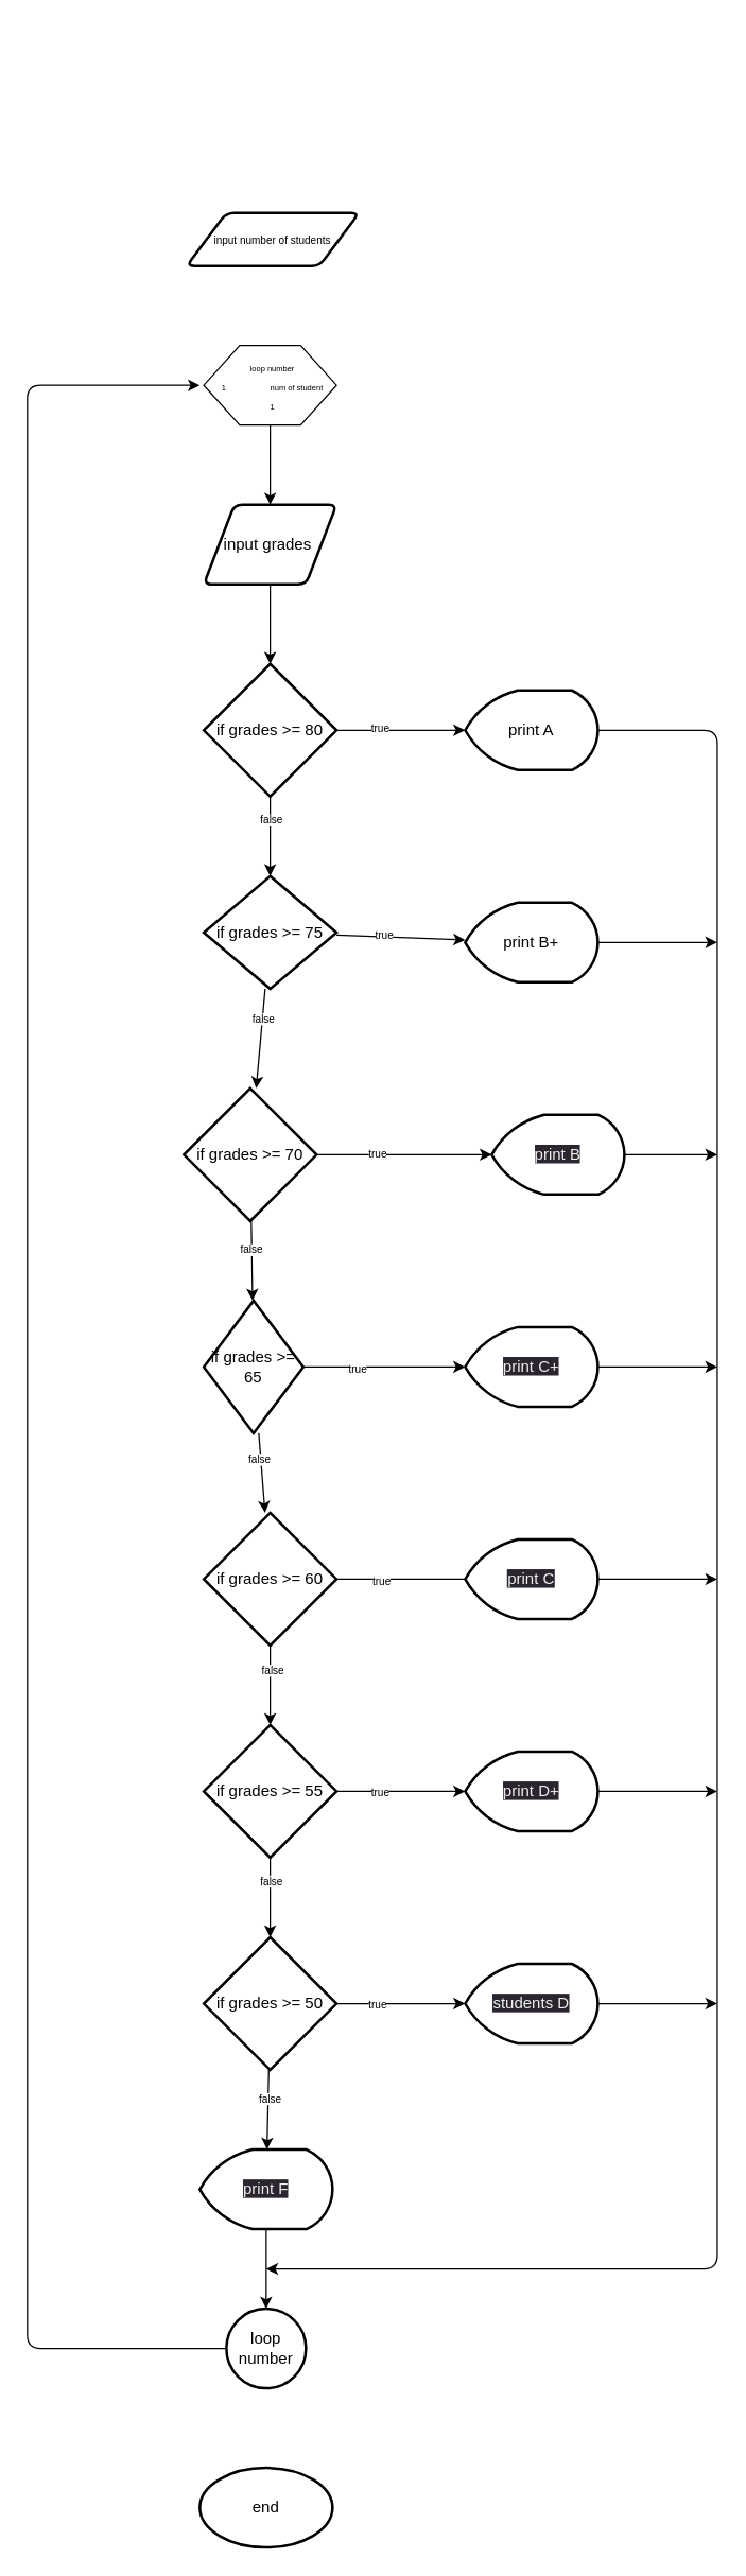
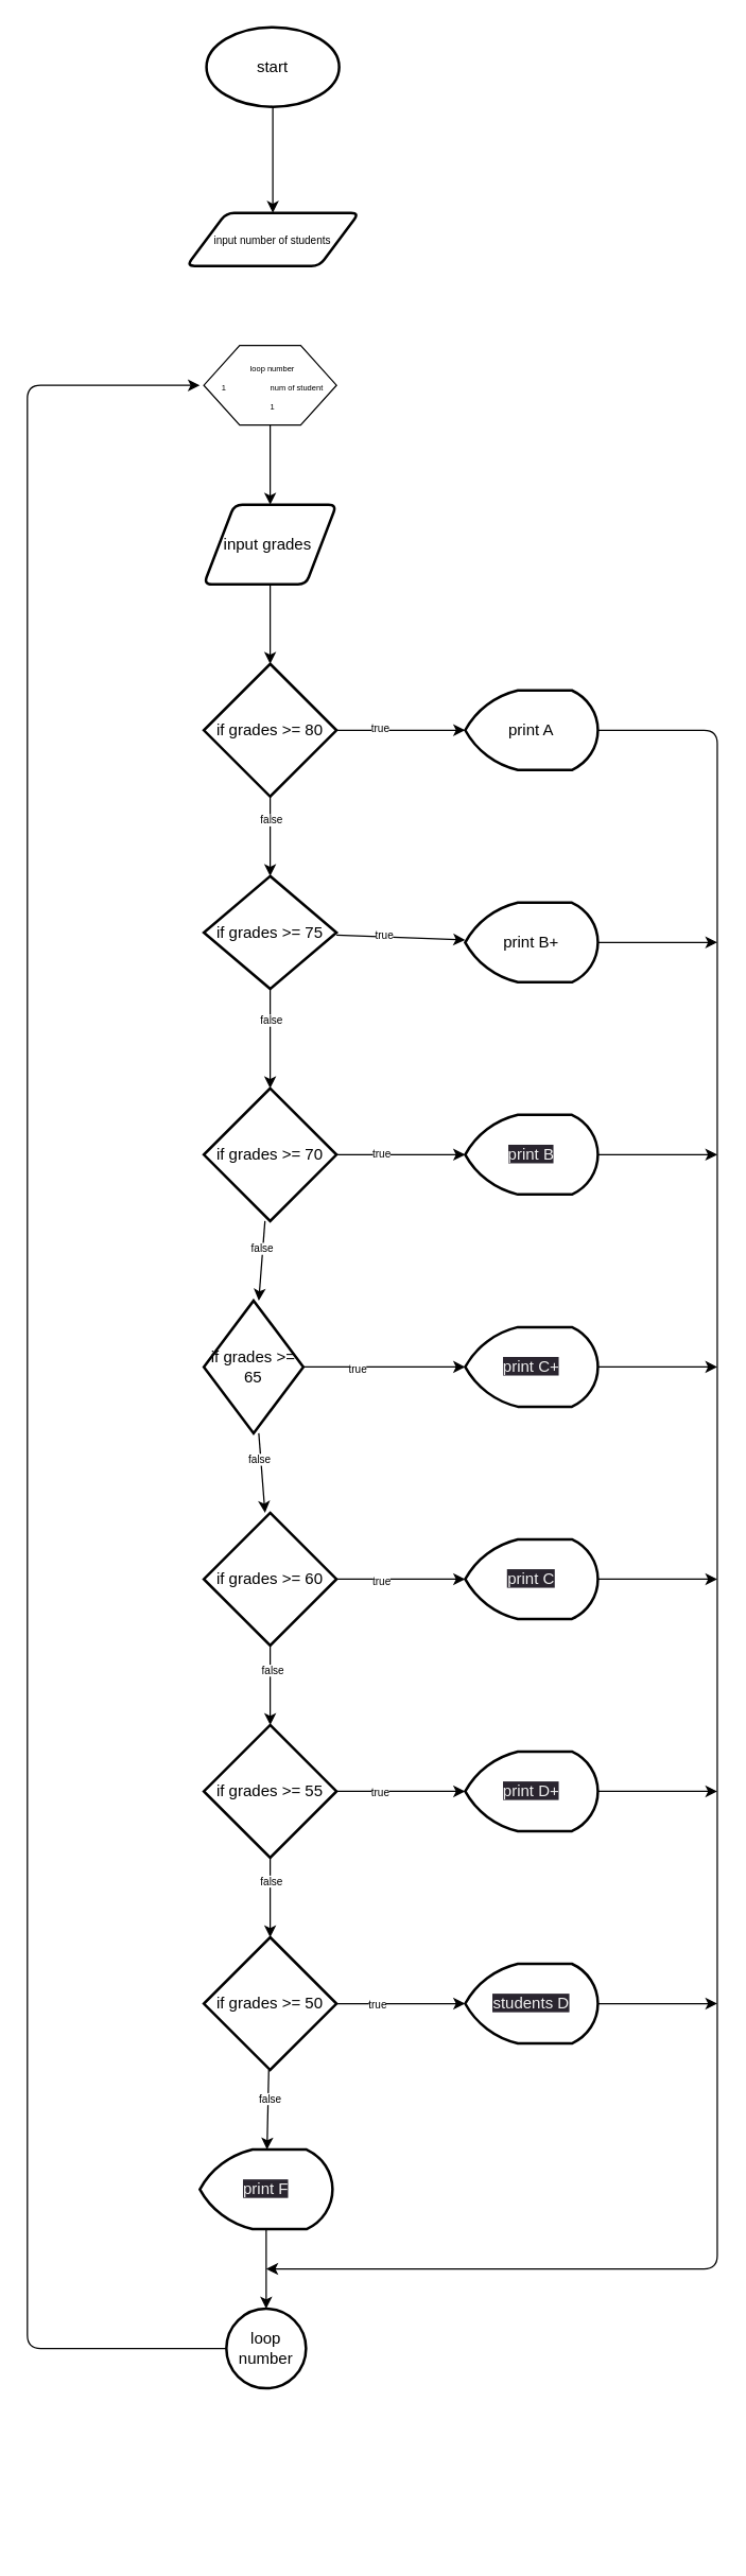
+ <mxCell id="3" value="start" style="strokeWidth=2;html=1;shape=mxgraph.flowchart.start_1;whiteSpace=wrap;" vertex="1" parent="1"><mxGeometry x="155" y="20" width="100" height="60" as="geometry" /></mxCell>
+ <mxCell id="2" value="" style="edgeStyle=none;html=1;fontSize=8;" edge="1" parent="1" source="3" target="4"><mxGeometry relative="1" as="geometry" /></mxCell>
- <mxCell id="21" value="if grades &amp;gt;= 70" style="strokeWidth=2;html=1;shape=mxgraph.flowchart.decision;whiteSpace=wrap;" vertex="1" parent="1"><mxGeometry x="138" y="820" width="100" height="100" as="geometry" /></mxCell>
+ <mxCell id="21" value="if grades &amp;gt;= 70" style="strokeWidth=2;html=1;shape=mxgraph.flowchart.decision;whiteSpace=wrap;" vertex="1" parent="1"><mxGeometry x="153" y="820" width="100" height="100" as="geometry" /></mxCell>
- <mxCell id="42" value="&lt;span style=&quot;color: rgb(240, 240, 240); font-family: Helvetica; font-size: 12px; font-style: normal; font-variant-ligatures: normal; font-variant-caps: normal; font-weight: 400; letter-spacing: normal; orphans: 2; text-align: center; text-indent: 0px; text-transform: none; widows: 2; word-spacing: 0px; -webkit-text-stroke-width: 0px; background-color: rgb(42, 37, 47); text-decoration-thickness: initial; text-decoration-style: initial; text-decoration-color: initial; float: none; display: inline !important;&quot;&gt;print B&lt;/span&gt;" style="strokeWidth=2;html=1;shape=mxgraph.flowchart.display;whiteSpace=wrap;" vertex="1" parent="1"><mxGeometry x="370" y="840" width="100" height="60" as="geometry" /></mxCell>
+ <mxCell id="42" value="&lt;span style=&quot;color: rgb(240, 240, 240); font-family: Helvetica; font-size: 12px; font-style: normal; font-variant-ligatures: normal; font-variant-caps: normal; font-weight: 400; letter-spacing: normal; orphans: 2; text-align: center; text-indent: 0px; text-transform: none; widows: 2; word-spacing: 0px; -webkit-text-stroke-width: 0px; background-color: rgb(42, 37, 47); text-decoration-thickness: initial; text-decoration-style: initial; text-decoration-color: initial; float: none; display: inline !important;&quot;&gt;print B&lt;/span&gt;" style="strokeWidth=2;html=1;shape=mxgraph.flowchart.display;whiteSpace=wrap;" vertex="1" parent="1"><mxGeometry x="350" y="840" width="100" height="60" as="geometry" /></mxCell>
- <mxCell id="29" value="" style="edgeStyle=none;html=1;fontSize=8;endArrow=none;" edge="1" parent="1" source="31" target="46"><mxGeometry relative="1" as="geometry" /></mxCell>
+ <mxCell id="29" value="" style="edgeStyle=none;html=1;fontSize=8;" edge="1" parent="1" source="31" target="46"><mxGeometry relative="1" as="geometry" /></mxCell>
- <mxCell id="55" value="end" style="strokeWidth=2;html=1;shape=mxgraph.flowchart.start_1;whiteSpace=wrap;" vertex="1" parent="1"><mxGeometry x="150" y="1860" width="100" height="60" as="geometry" /></mxCell>
